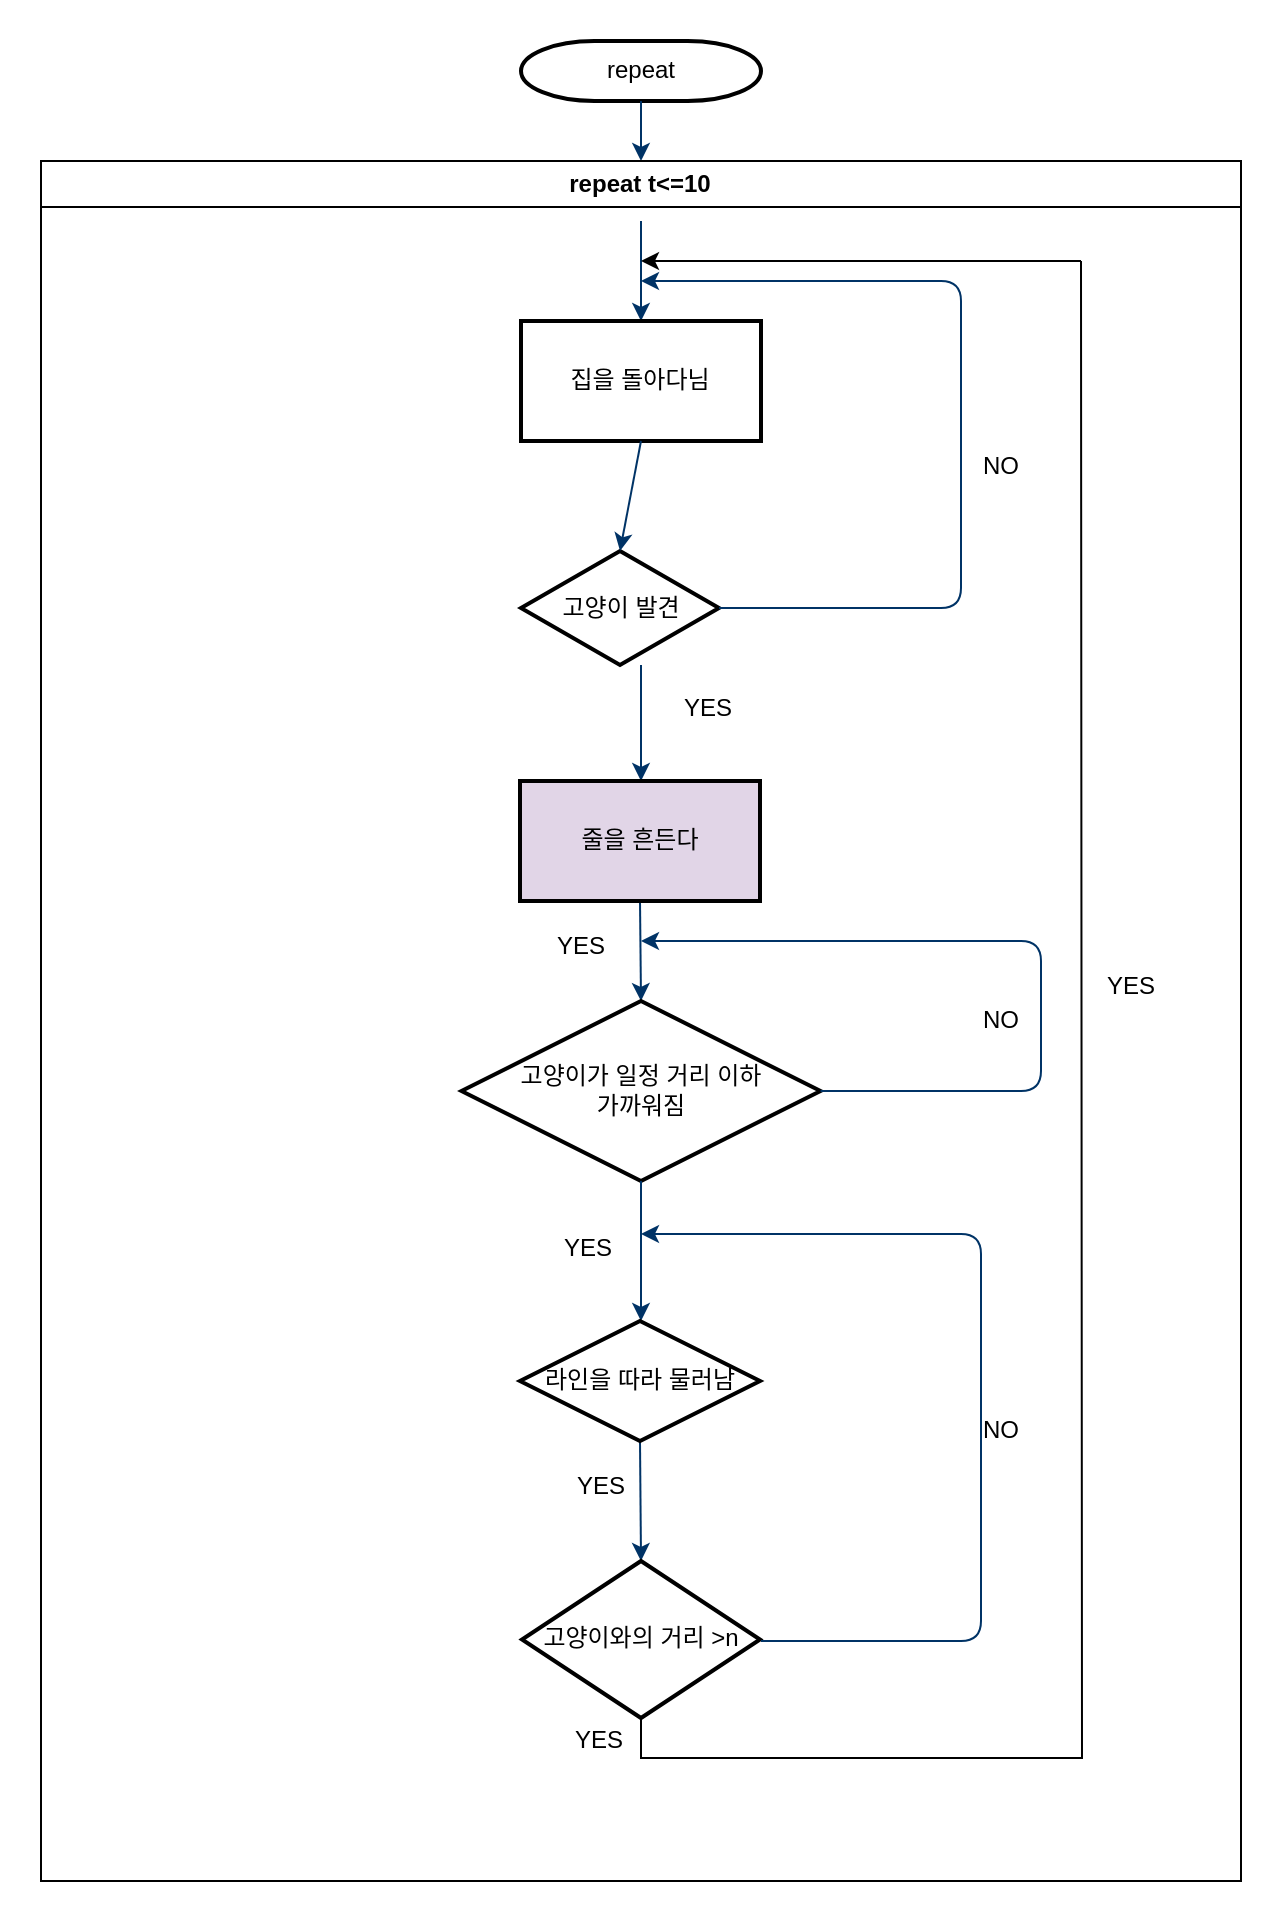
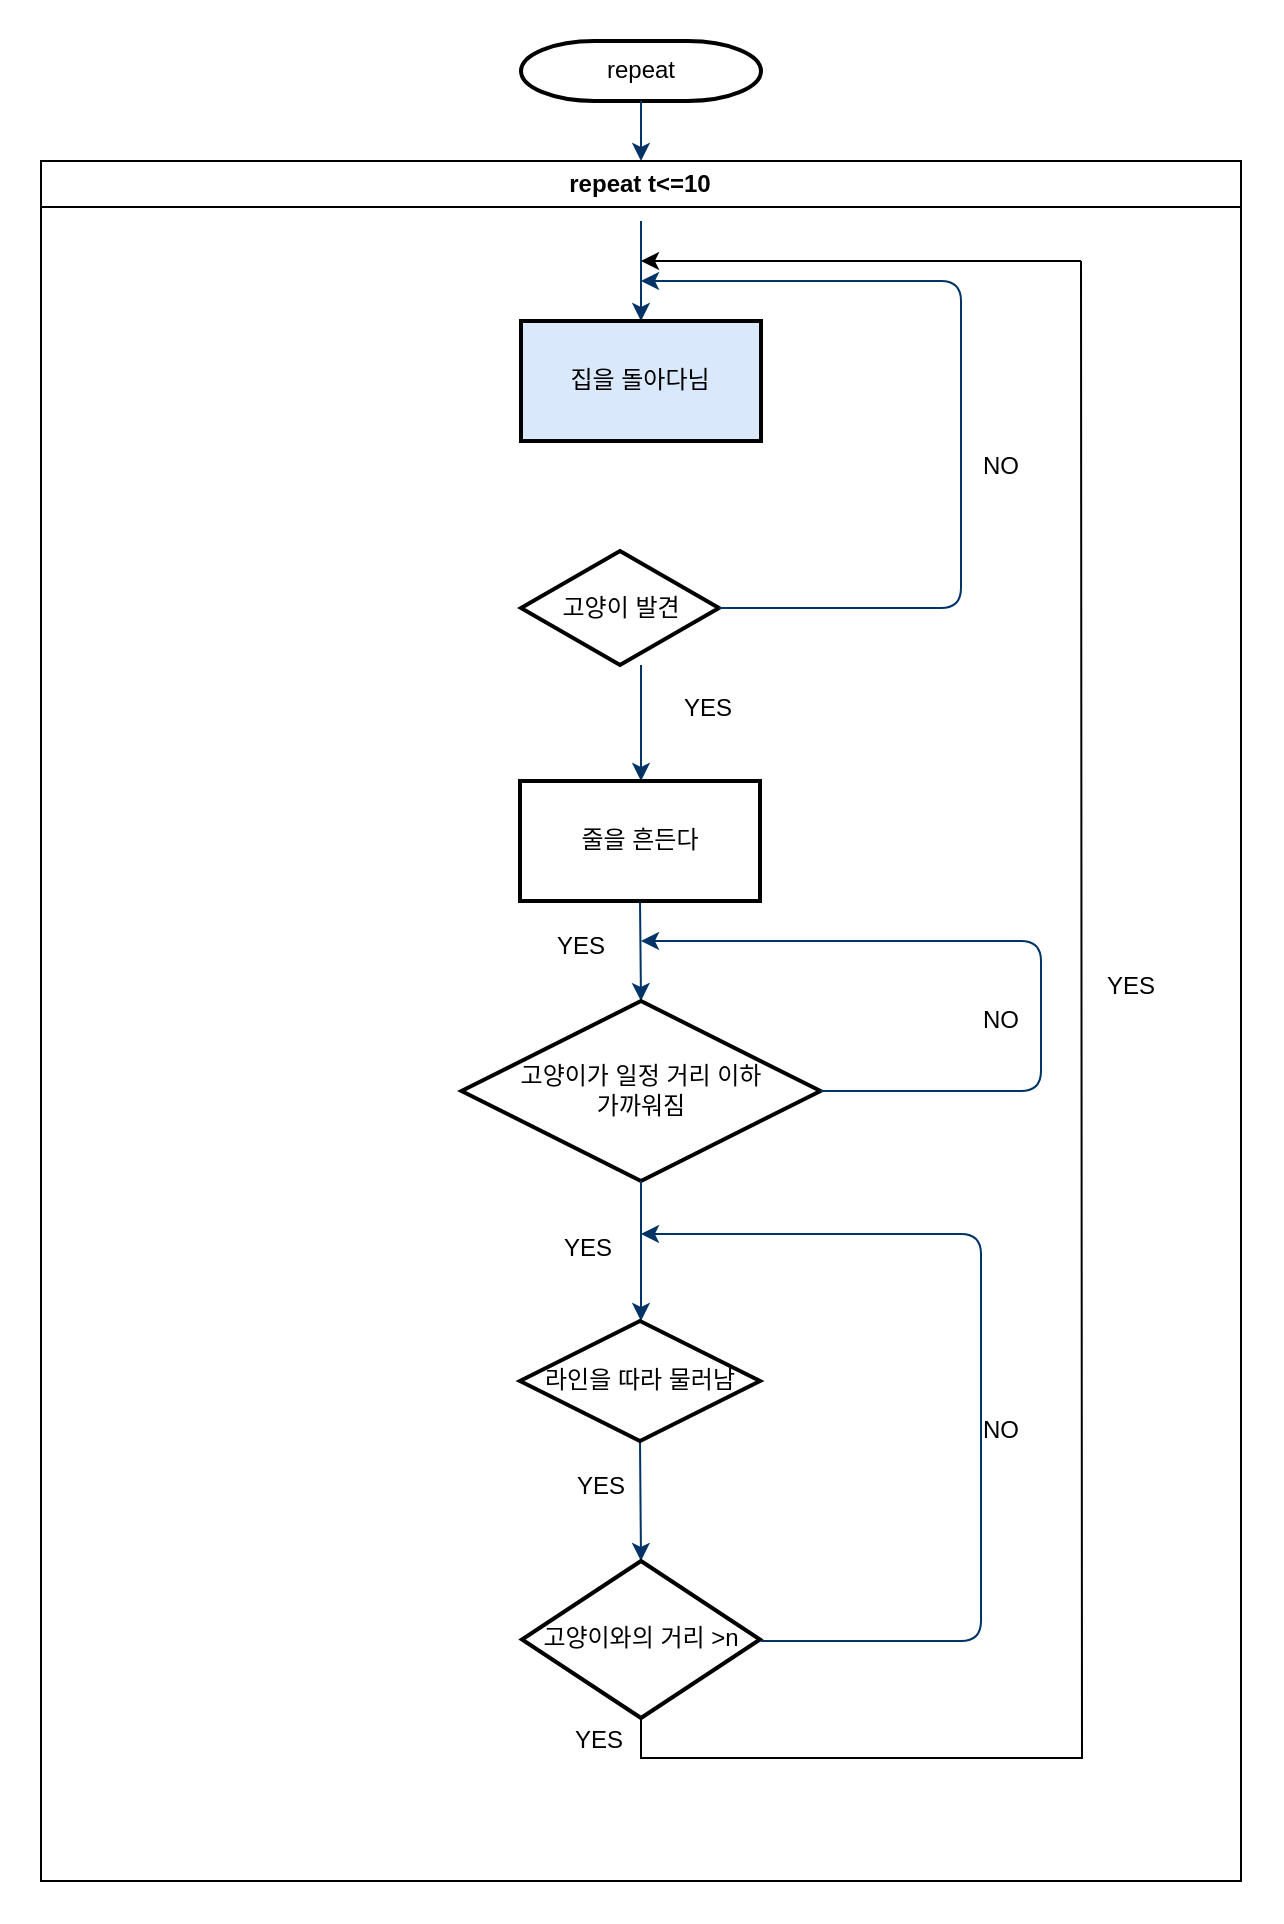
- <mxCell id="9" value="집을 돌아다님" style="whiteSpace=wrap;html=1;align=center;treeFolding=1;treeMoving=1;newEdgeStyle={&quot;edgeStyle&quot;:&quot;elbowEdgeStyle&quot;,&quot;startArrow&quot;:&quot;none&quot;,&quot;endArrow&quot;:&quot;none&quot;};strokeWidth=2;" vertex="1" parent="8"><mxGeometry x="240" y="80" width="120" height="60" as="geometry" /></mxCell>
+ <mxCell id="9" value="집을 돌아다님" style="whiteSpace=wrap;html=1;align=center;treeFolding=1;treeMoving=1;newEdgeStyle={&quot;edgeStyle&quot;:&quot;elbowEdgeStyle&quot;,&quot;startArrow&quot;:&quot;none&quot;,&quot;endArrow&quot;:&quot;none&quot;};strokeWidth=2;fillColor=#dae8fc;" vertex="1" parent="8"><mxGeometry x="240" y="80" width="120" height="60" as="geometry" /></mxCell>
- <mxCell id="11" style="entryX=0.5;entryY=0;entryPerimeter=0;fontStyle=1;strokeColor=#003366;strokeWidth=1;html=1;exitX=0.5;exitY=1;exitDx=0;exitDy=0;" parent="8" source="9" target="10" edge="1"><mxGeometry relative="1" as="geometry"><mxPoint x="240" y="210" as="sourcePoint" /></mxGeometry></mxCell>
- <mxCell id="14" value="줄을 흔든다" style="whiteSpace=wrap;html=1;align=center;treeFolding=1;treeMoving=1;newEdgeStyle={&quot;edgeStyle&quot;:&quot;elbowEdgeStyle&quot;,&quot;startArrow&quot;:&quot;none&quot;,&quot;endArrow&quot;:&quot;none&quot;};strokeWidth=2;fillColor=#e1d5e7;" vertex="1" parent="8"><mxGeometry x="239.5" y="310" width="120" height="60" as="geometry" /></mxCell>
+ <mxCell id="14" value="줄을 흔든다" style="whiteSpace=wrap;html=1;align=center;treeFolding=1;treeMoving=1;newEdgeStyle={&quot;edgeStyle&quot;:&quot;elbowEdgeStyle&quot;,&quot;startArrow&quot;:&quot;none&quot;,&quot;endArrow&quot;:&quot;none&quot;};strokeWidth=2;" vertex="1" parent="8"><mxGeometry x="239.5" y="310" width="120" height="60" as="geometry" /></mxCell>
